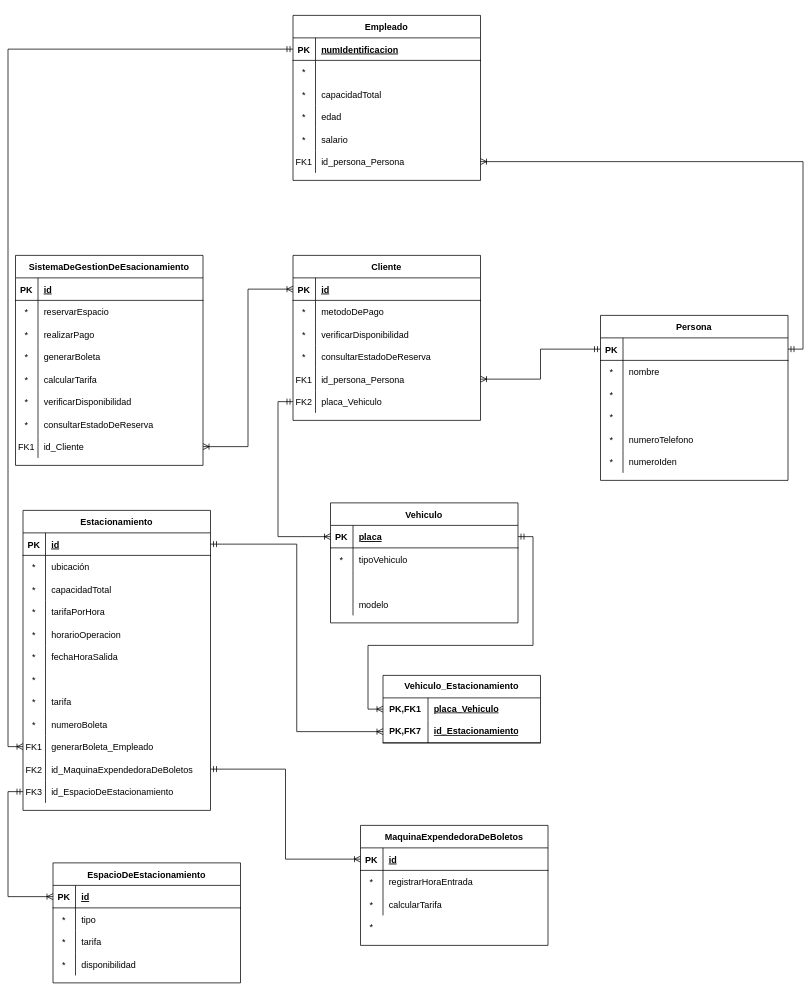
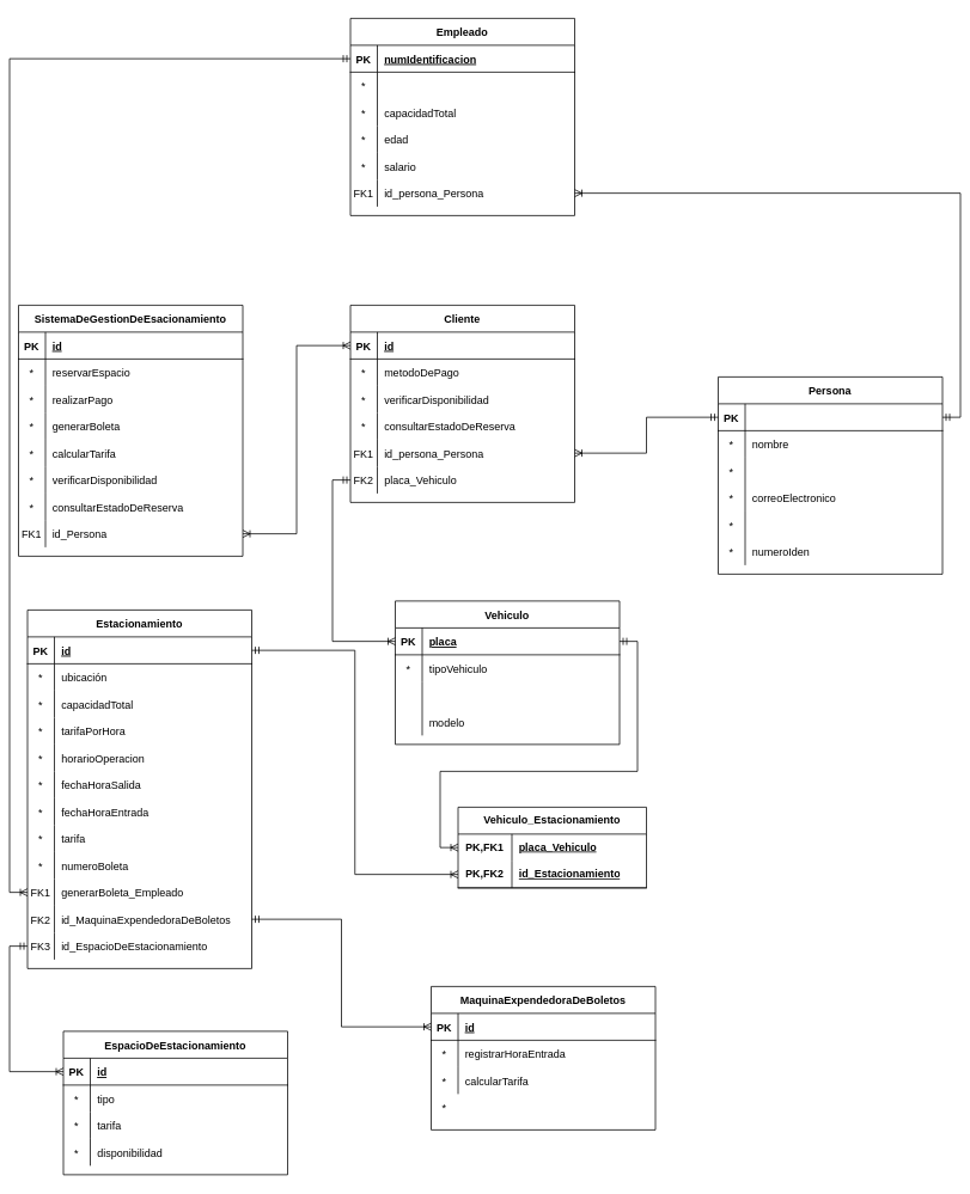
+ <mxCell id="112" value="correoElectronico" style="shape=partialRectangle;overflow=hidden;connectable=0;fillColor=none;top=0;left=0;bottom=0;right=0;align=left;spacingLeft=6;labelBackgroundColor=none;" vertex="1" parent="110"><mxGeometry x="30" width="220" height="30" as="geometry"><mxRectangle width="220" height="30" as="alternateBounds" /></mxGeometry></mxCell>
- <mxCell id="115" value="numeroTelefono" style="shape=partialRectangle;overflow=hidden;connectable=0;fillColor=none;top=0;left=0;bottom=0;right=0;align=left;spacingLeft=6;labelBackgroundColor=none;" vertex="1" parent="113"><mxGeometry x="30" width="220" height="30" as="geometry"><mxRectangle width="220" height="30" as="alternateBounds" /></mxGeometry></mxCell>
- <mxCell id="26" value="id_Cliente" style="shape=partialRectangle;overflow=hidden;connectable=0;fillColor=none;top=0;left=0;bottom=0;right=0;align=left;spacingLeft=6;labelBackgroundColor=none;" vertex="1" parent="24"><mxGeometry x="30" width="220" height="30" as="geometry"><mxRectangle width="220" height="30" as="alternateBounds" /></mxGeometry></mxCell>
+ <mxCell id="26" value="id_Persona" style="shape=partialRectangle;overflow=hidden;connectable=0;fillColor=none;top=0;left=0;bottom=0;right=0;align=left;spacingLeft=6;labelBackgroundColor=none;" vertex="1" parent="24"><mxGeometry x="30" width="220" height="30" as="geometry"><mxRectangle width="220" height="30" as="alternateBounds" /></mxGeometry></mxCell>
+ <mxCell id="68" value="fechaHoraEntrada" style="shape=partialRectangle;overflow=hidden;connectable=0;fillColor=none;top=0;left=0;bottom=0;right=0;align=left;spacingLeft=6;labelBackgroundColor=none;" vertex="1" parent="66"><mxGeometry x="30" width="220" height="30" as="geometry"><mxRectangle width="220" height="30" as="alternateBounds" /></mxGeometry></mxCell>
- <mxCell id="167" value="PK,FK7" style="shape=partialRectangle;connectable=0;fillColor=none;top=0;left=0;bottom=0;right=0;fontStyle=1;overflow=hidden;html=1;whiteSpace=wrap;" vertex="1" parent="166"><mxGeometry width="60" height="30" as="geometry"><mxRectangle width="60" height="30" as="alternateBounds" /></mxGeometry></mxCell>
+ <mxCell id="167" value="PK,FK2" style="shape=partialRectangle;connectable=0;fillColor=none;top=0;left=0;bottom=0;right=0;fontStyle=1;overflow=hidden;html=1;whiteSpace=wrap;" vertex="1" parent="166"><mxGeometry width="60" height="30" as="geometry"><mxRectangle width="60" height="30" as="alternateBounds" /></mxGeometry></mxCell>
